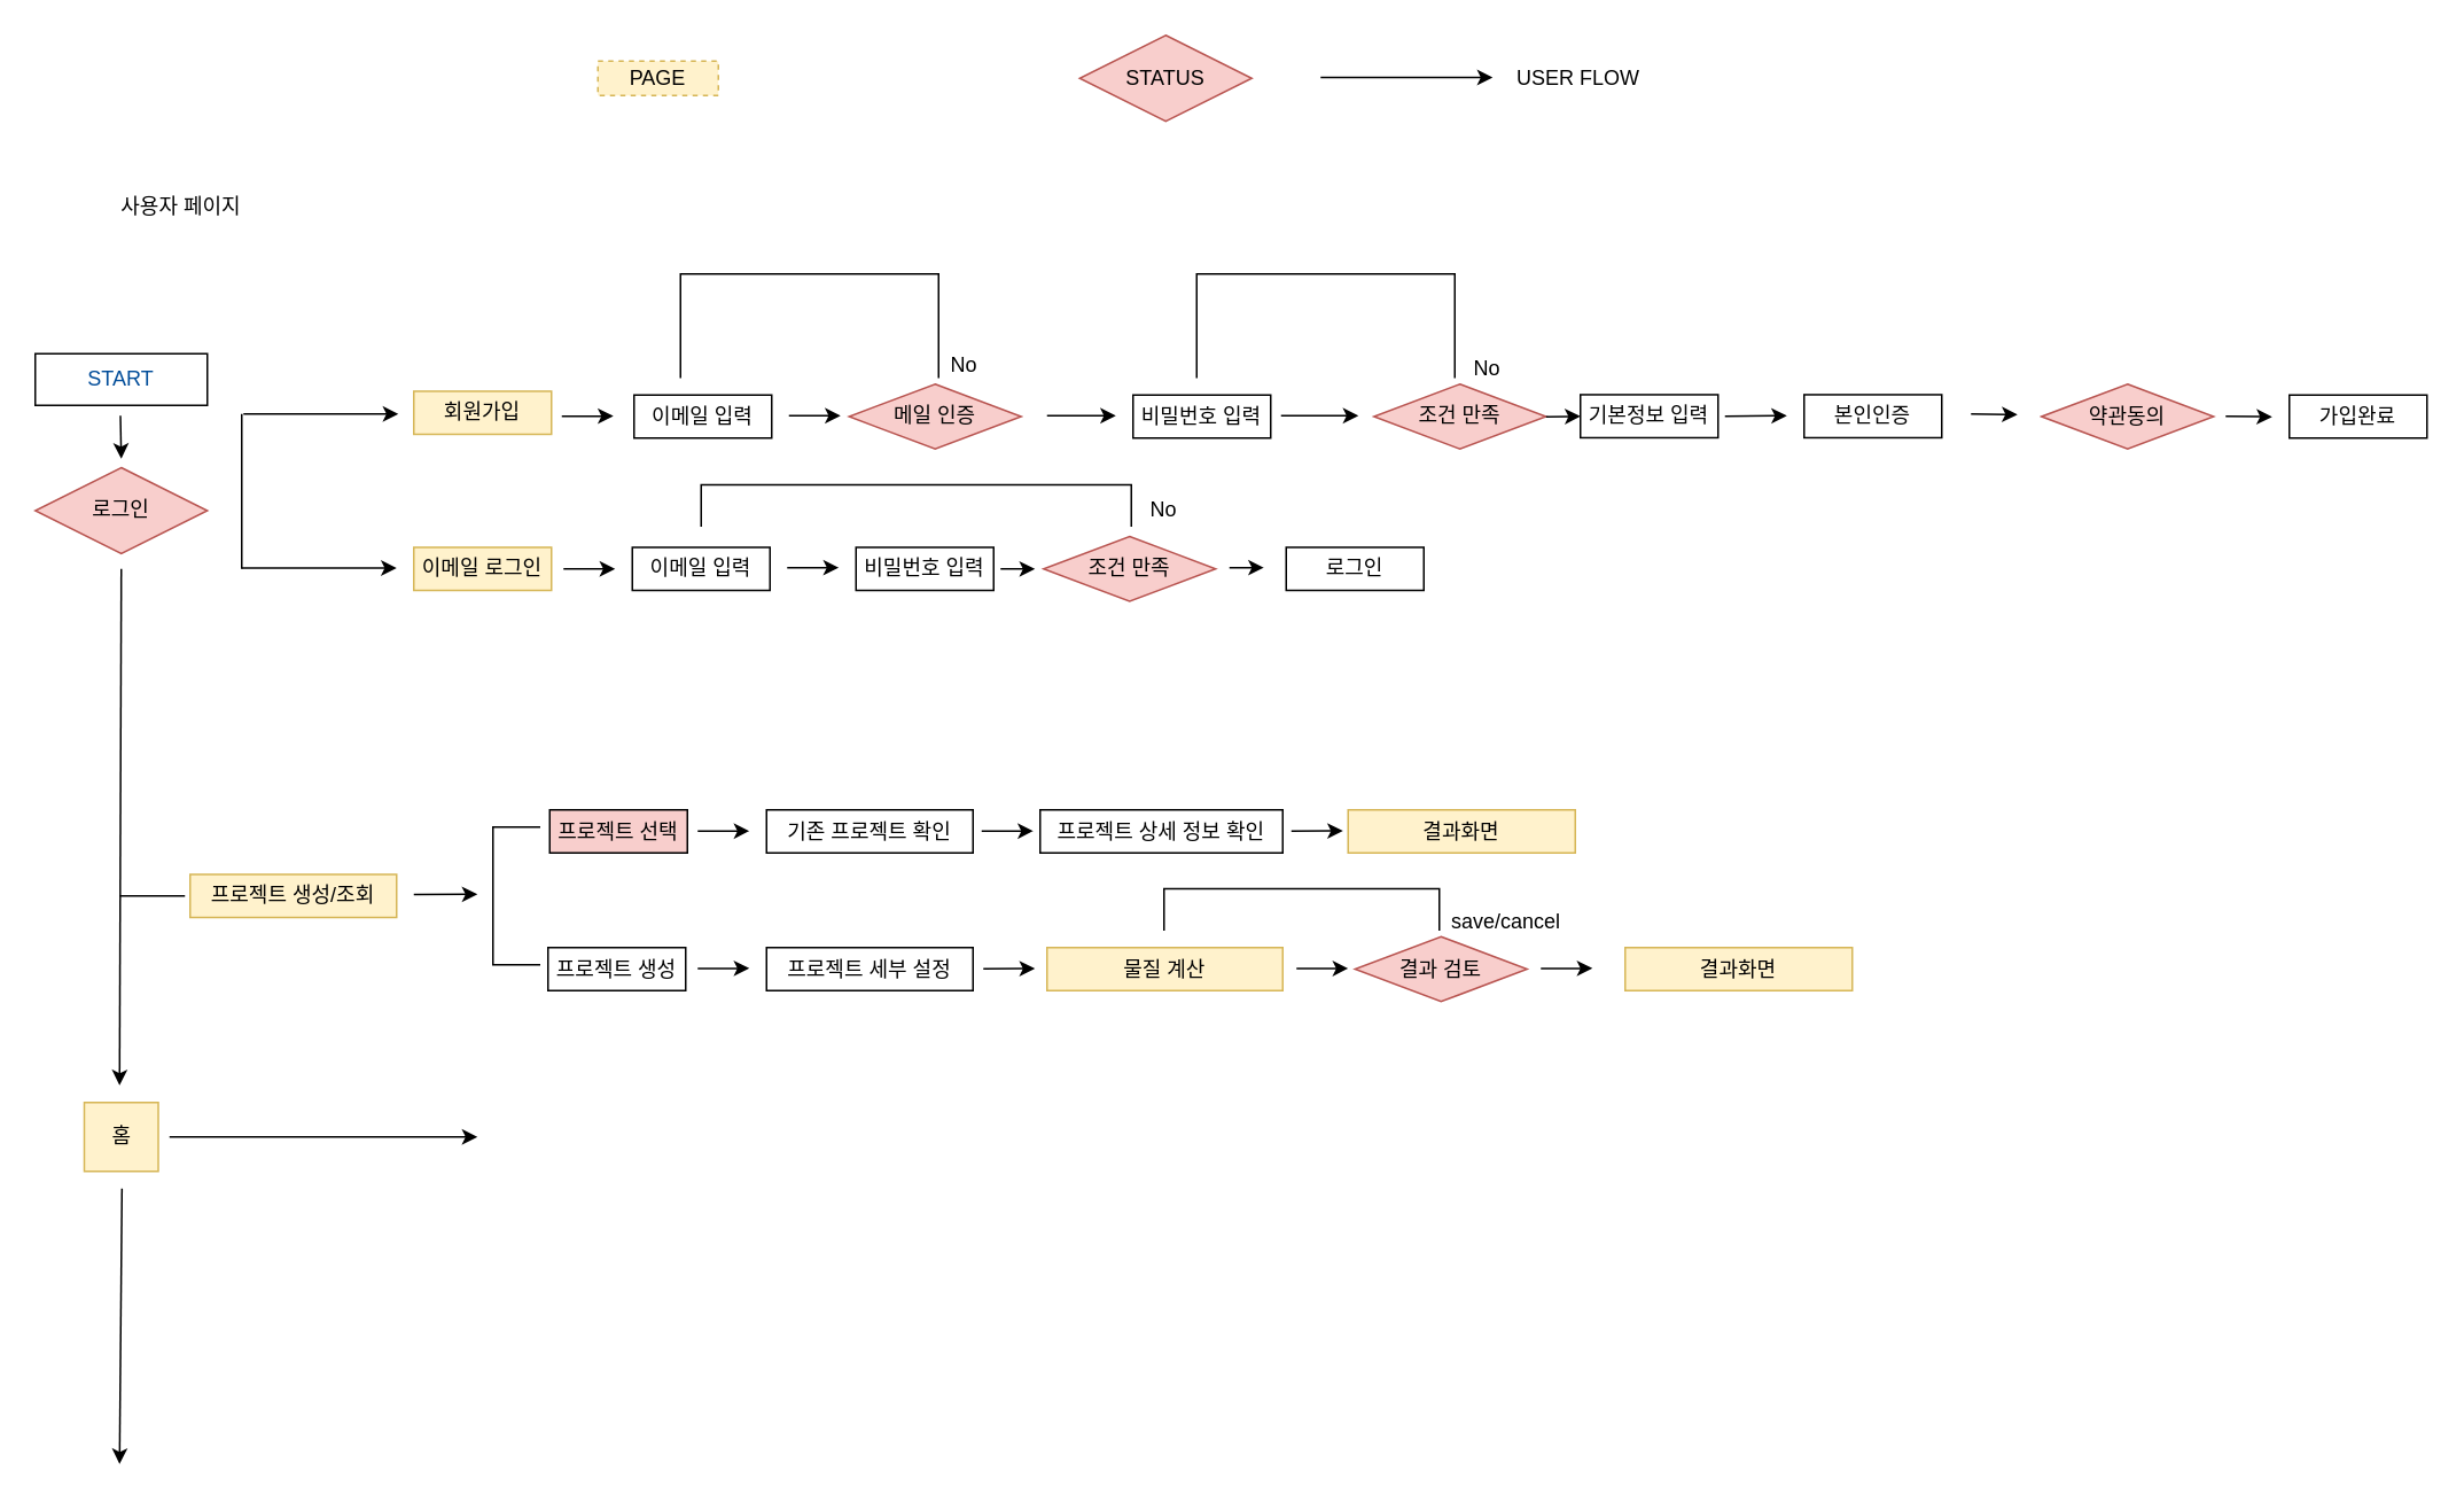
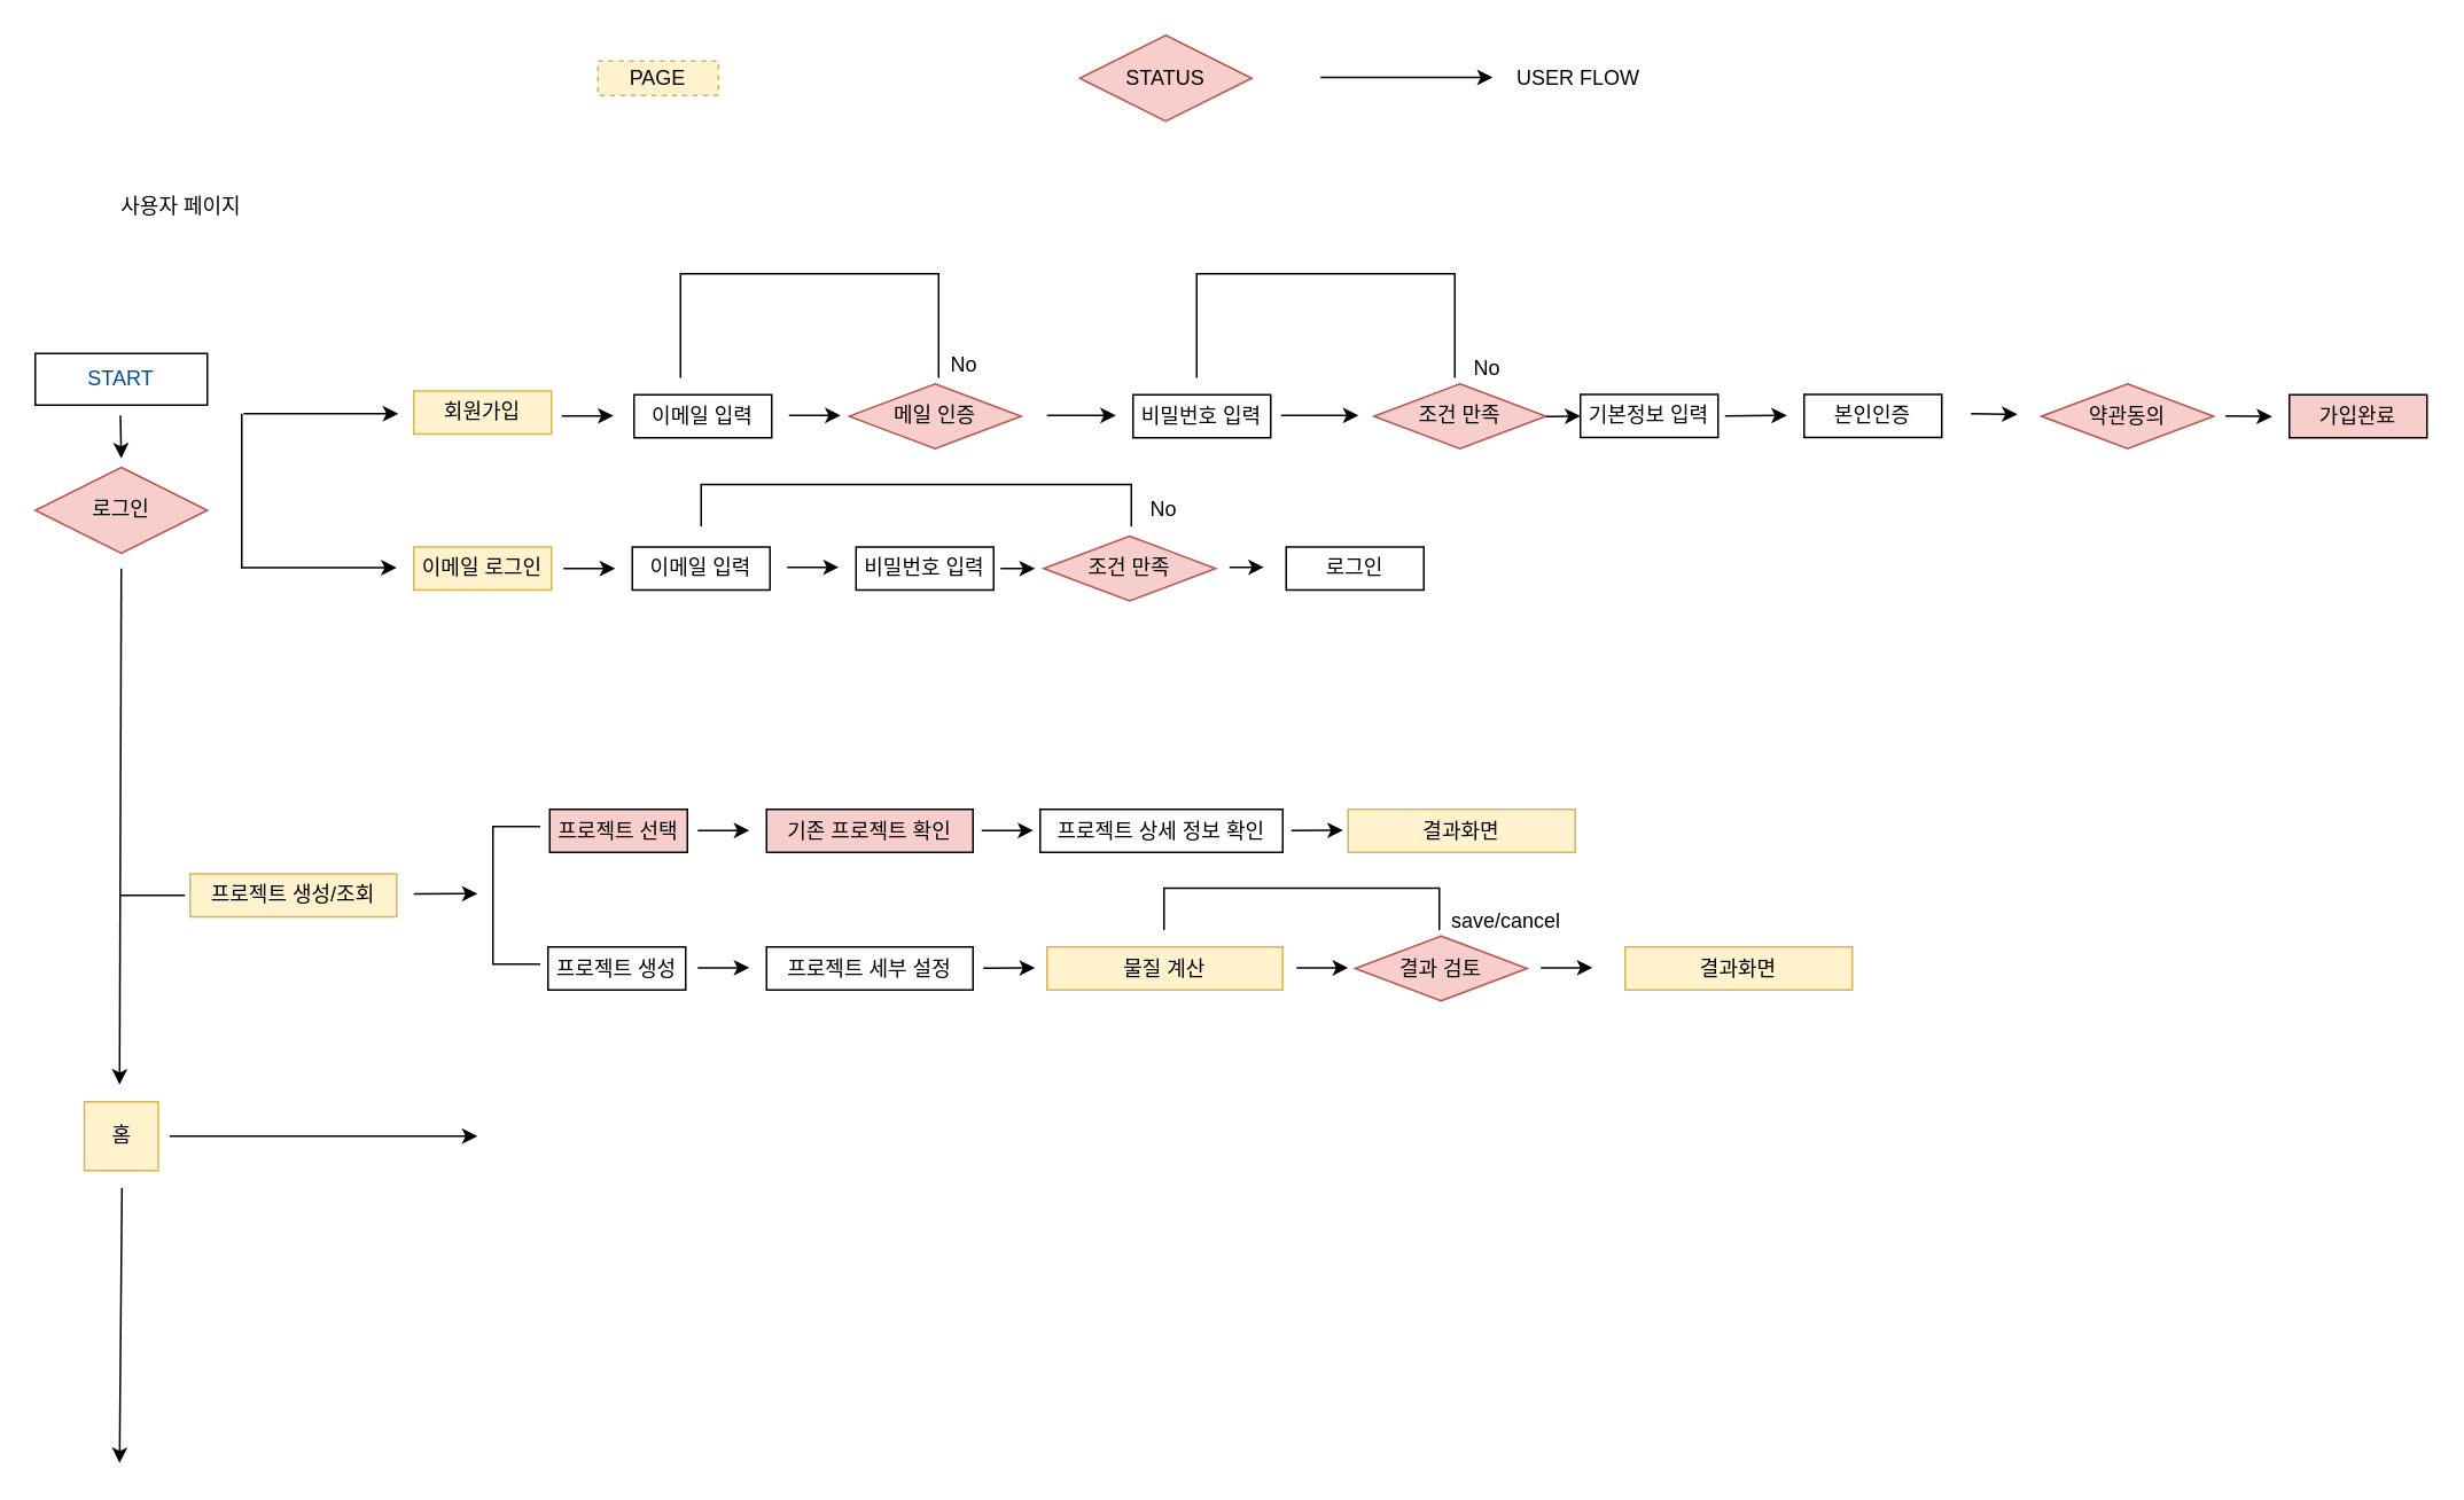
- <mxCell id="28" value="가입완료" style="rounded=0;whiteSpace=wrap;html=1;labelBackgroundColor=none;" vertex="1" parent="1"><mxGeometry x="1330" y="229.01" width="80" height="25" as="geometry" /></mxCell>
+ <mxCell id="28" value="가입완료" style="rounded=0;whiteSpace=wrap;html=1;labelBackgroundColor=none;fillColor=#f8cecc;" vertex="1" parent="1"><mxGeometry x="1330" y="229.01" width="80" height="25" as="geometry" /></mxCell>
- <mxCell id="50" value="기존 프로젝트 확인" style="rounded=0;whiteSpace=wrap;html=1;labelBackgroundColor=none;" vertex="1" parent="1"><mxGeometry x="445" y="470" width="120" height="25" as="geometry" /></mxCell>
+ <mxCell id="50" value="기존 프로젝트 확인" style="rounded=0;whiteSpace=wrap;html=1;labelBackgroundColor=none;fillColor=#f8cecc;" vertex="1" parent="1"><mxGeometry x="445" y="470" width="120" height="25" as="geometry" /></mxCell>
